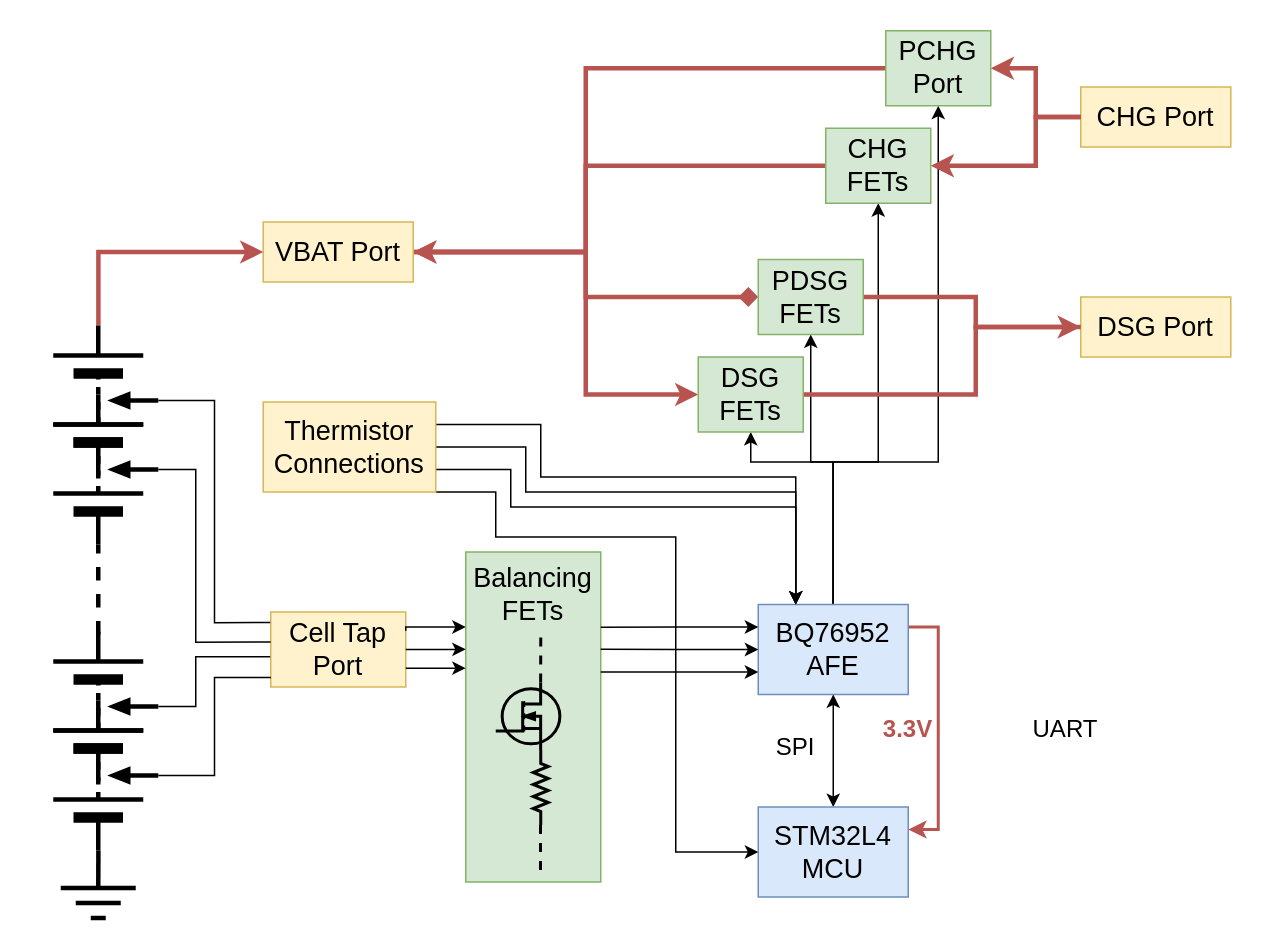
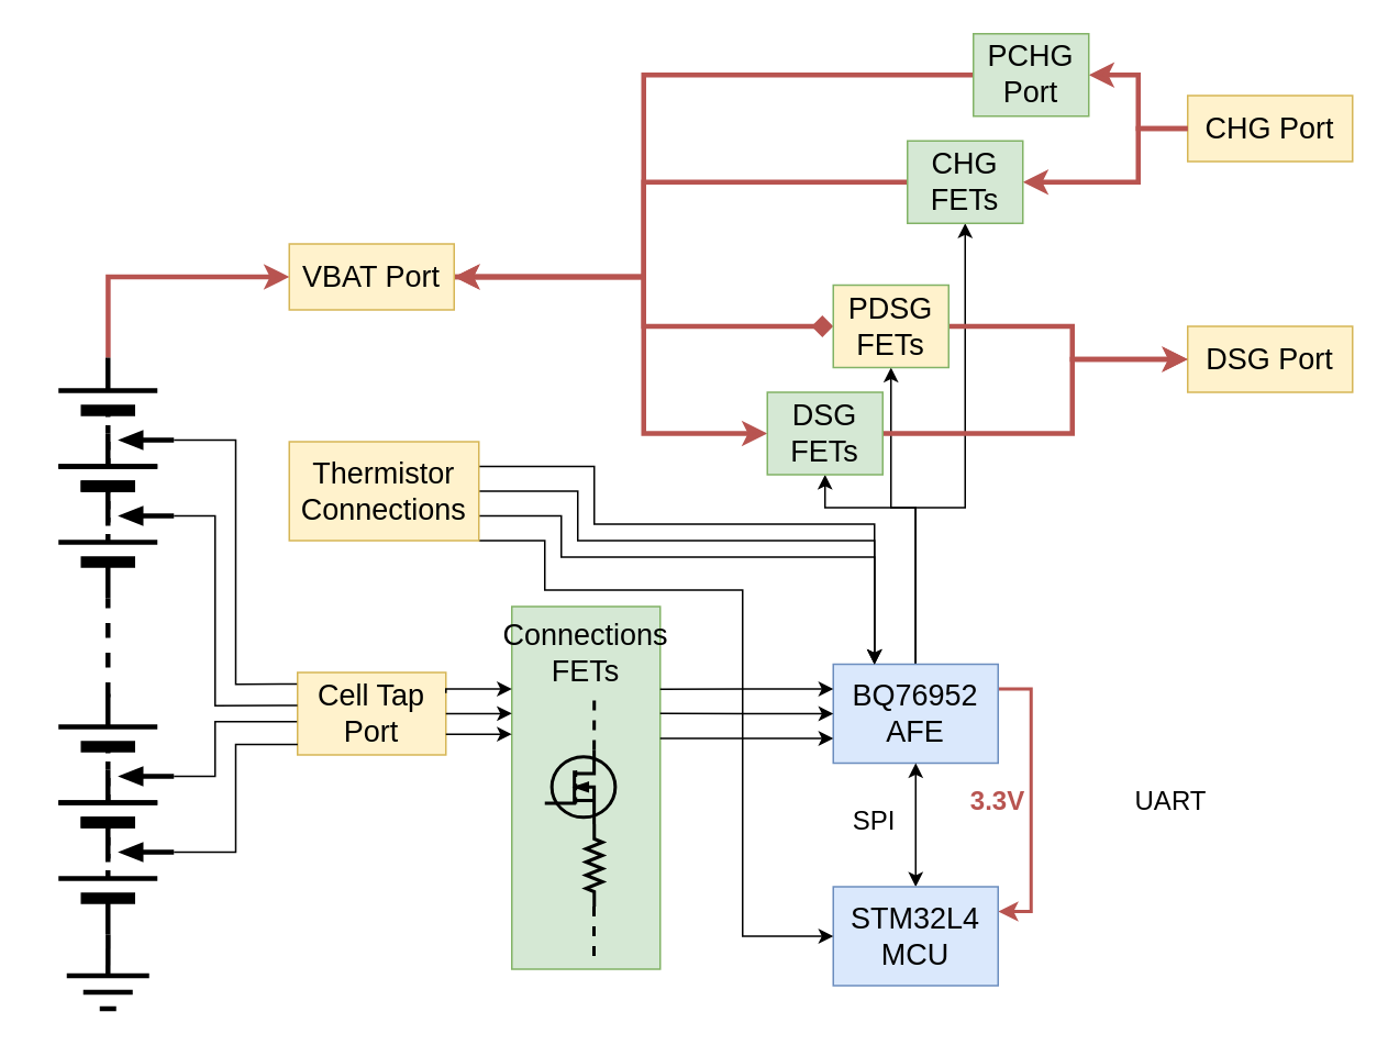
- <mxCell id="22" value="PDSG FETs" style="rounded=0;whiteSpace=wrap;html=1;fillColor=#d5e8d4;strokeColor=#82b366;fontSize=18;" vertex="1" parent="1"><mxGeometry x="505" y="172.5" width="70" height="50" as="geometry" /></mxCell>
+ <mxCell id="22" value="PDSG FETs" style="rounded=0;whiteSpace=wrap;html=1;fillColor=#fff2cc;strokeColor=#82b366;fontSize=18;" vertex="1" parent="1"><mxGeometry x="505" y="172.5" width="70" height="50" as="geometry" /></mxCell>
- <mxCell id="5" style="edgeStyle=orthogonalEdgeStyle;rounded=0;orthogonalLoop=1;jettySize=auto;html=1;exitX=0.5;exitY=0;exitDx=0;exitDy=0;entryX=0.5;entryY=1;entryDx=0;entryDy=0;" edge="1" parent="1" source="7" target="24"><mxGeometry relative="1" as="geometry"><Array as="points"><mxPoint x="555" y="307.5" /><mxPoint x="625" y="307.5" /></Array></mxGeometry></mxCell>
- <mxCell id="21" style="edgeStyle=orthogonalEdgeStyle;rounded=0;orthogonalLoop=1;jettySize=auto;html=1;exitX=1;exitY=0.5;exitDx=0;exitDy=0;entryX=0;entryY=0.5;entryDx=0;entryDy=0;fillColor=#f8cecc;strokeColor=#b85450;strokeWidth=3;endArrow=none;" edge="1" parent="1" source="22" target="16"><mxGeometry relative="1" as="geometry"><Array as="points"><mxPoint x="650" y="197.5" /><mxPoint x="650" y="217.5" /></Array></mxGeometry></mxCell>
+ <mxCell id="21" style="edgeStyle=orthogonalEdgeStyle;rounded=0;orthogonalLoop=1;jettySize=auto;html=1;exitX=1;exitY=0.5;exitDx=0;exitDy=0;entryX=0;entryY=0.5;entryDx=0;entryDy=0;fillColor=#f8cecc;strokeColor=#b85450;strokeWidth=3;" edge="1" parent="1" source="22" target="16"><mxGeometry relative="1" as="geometry"><Array as="points"><mxPoint x="650" y="197.5" /><mxPoint x="650" y="217.5" /></Array></mxGeometry></mxCell>
- <mxCell id="26" value="Balancing FETs" style="rounded=0;whiteSpace=wrap;html=1;fillColor=#d5e8d4;strokeColor=#82b366;fontSize=18;verticalAlign=top;" vertex="1" parent="1"><mxGeometry x="310" y="367.5" width="90" height="220" as="geometry" /></mxCell>
+ <mxCell id="26" value="Connections FETs" style="rounded=0;whiteSpace=wrap;html=1;fillColor=#d5e8d4;strokeColor=#82b366;fontSize=18;verticalAlign=top;" vertex="1" parent="1"><mxGeometry x="310" y="367.5" width="90" height="220" as="geometry" /></mxCell>
